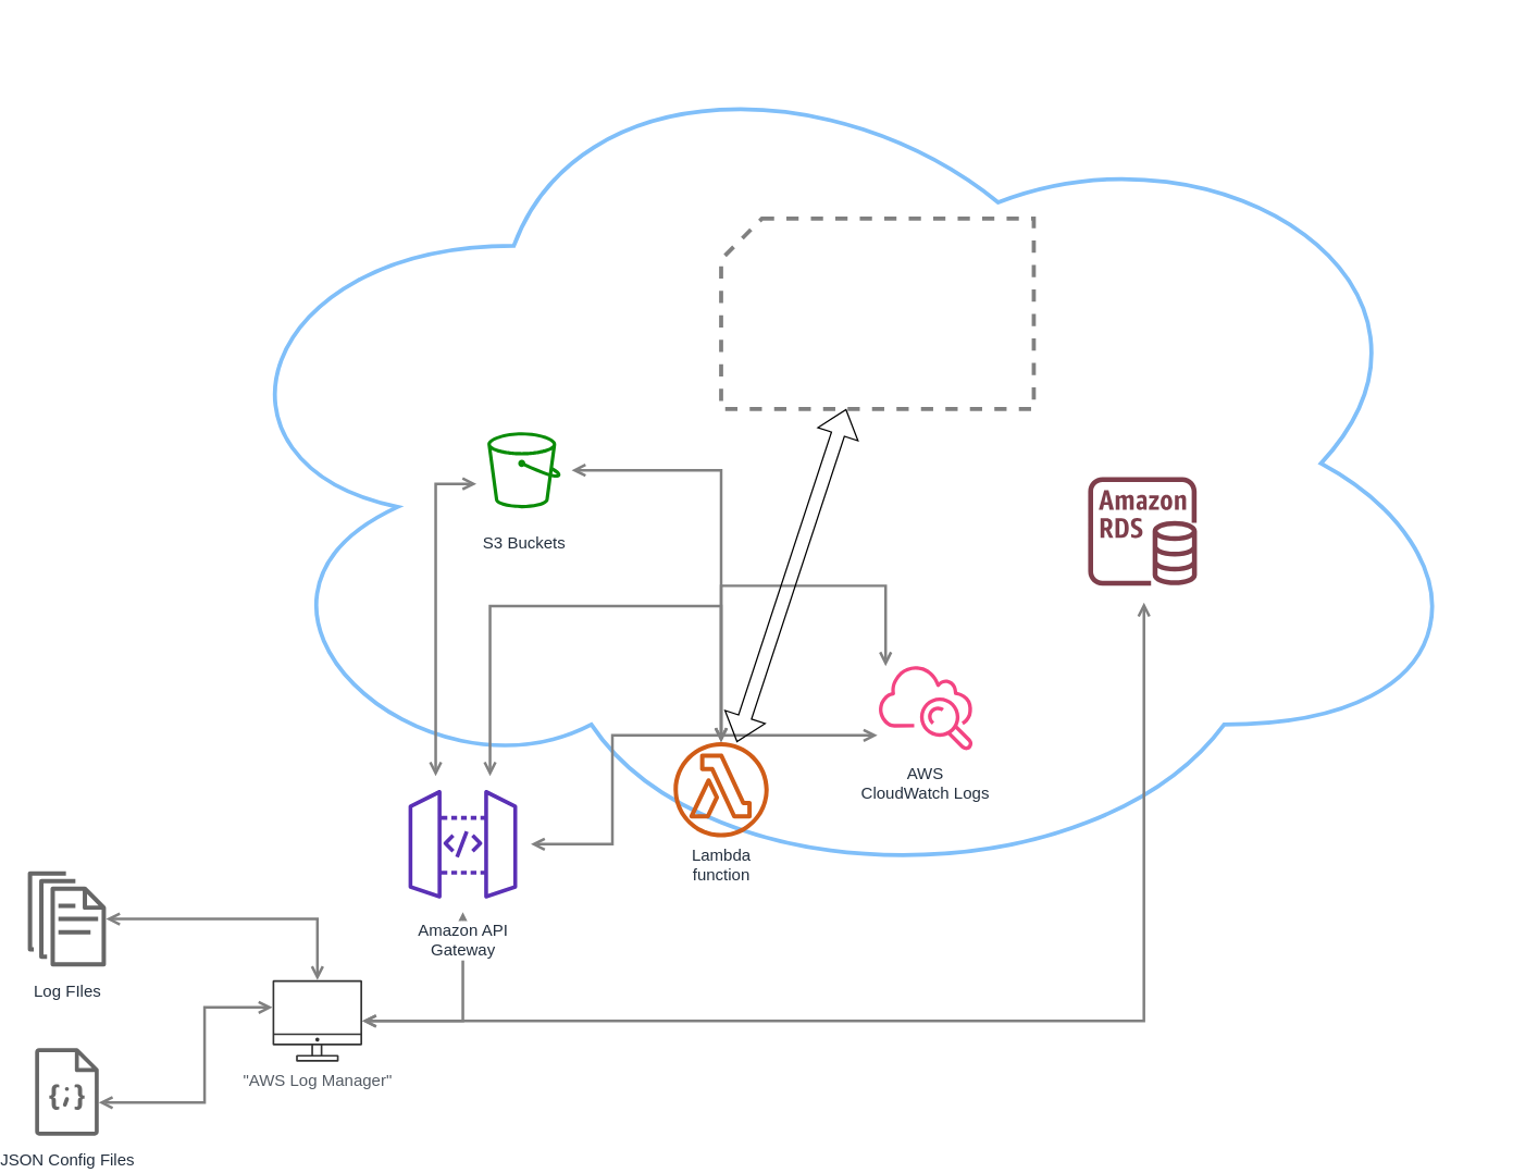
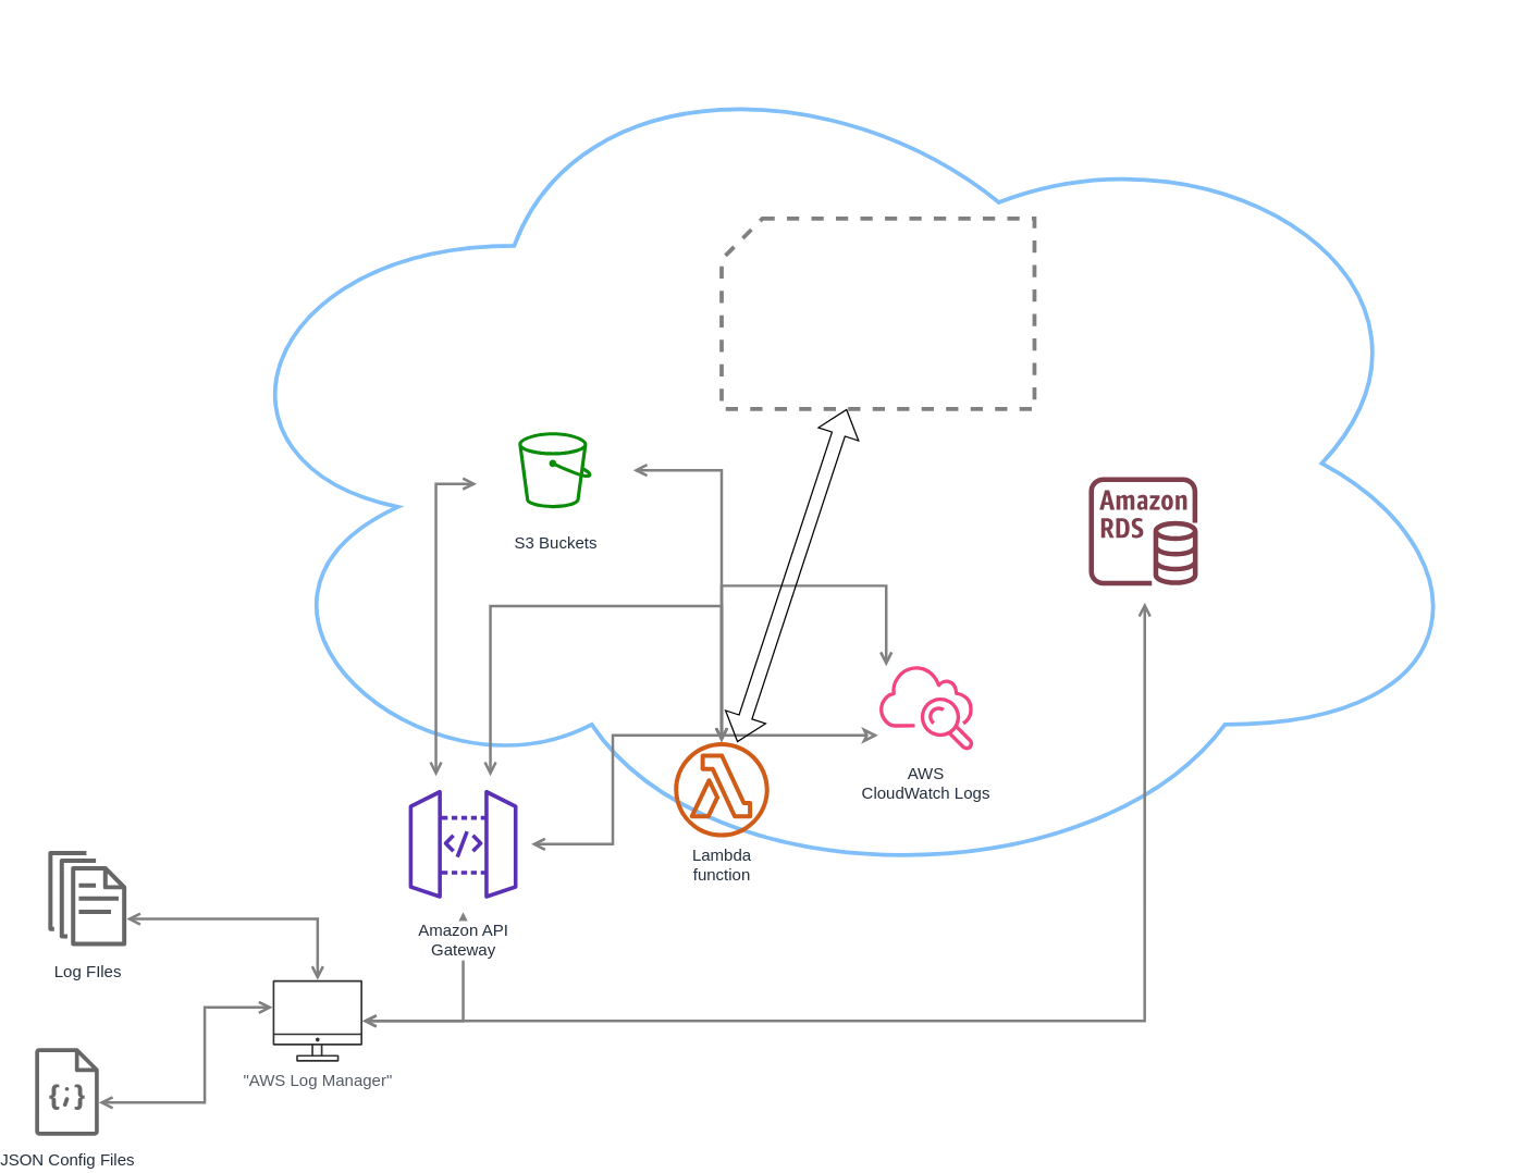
- <mxCell id="10" value="S3 Buckets" style="sketch=0;outlineConnect=0;fontColor=#232F3E;gradientColor=none;strokeColor=#0a8c08;fillColor=#ffffff;dashed=0;verticalLabelPosition=bottom;verticalAlign=top;align=center;html=1;fontSize=12;fontStyle=0;aspect=fixed;shape=mxgraph.aws4.resourceIcon;resIcon=mxgraph.aws4.bucket;spacingTop=5;fontFamily=Helvetica;labelBackgroundColor=#ffffff;" vertex="1" parent="1"><mxGeometry x="350" y="310" width="70" height="70" as="geometry" /></mxCell>
+ <mxCell id="10" value="S3 Buckets" style="sketch=0;outlineConnect=0;fontColor=#232F3E;gradientColor=none;strokeColor=#0a8c08;fillColor=#ffffff;dashed=0;verticalLabelPosition=bottom;verticalAlign=top;align=center;html=1;fontSize=12;fontStyle=0;aspect=fixed;shape=mxgraph.aws4.resourceIcon;resIcon=mxgraph.aws4.bucket;spacingTop=5;fontFamily=Helvetica;labelBackgroundColor=#ffffff;" vertex="1" parent="1"><mxGeometry x="350" y="310" width="115" height="70" as="geometry" /></mxCell>
- <mxCell id="15" style="edgeStyle=orthogonalEdgeStyle;rounded=0;orthogonalLoop=1;jettySize=auto;html=1;startArrow=open;startFill=0;endArrow=open;endFill=0;strokeWidth=2;strokeColor=#808080;" edge="1" parent="1" source="7" target="9"><mxGeometry relative="1" as="geometry"><Array as="points"><mxPoint x="450" y="620" /><mxPoint x="450" y="540" /></Array><mxPoint x="361" y="420" as="sourcePoint" /><mxPoint x="620" y="550" as="targetPoint" /></mxGeometry></mxCell>
+ <mxCell id="15" style="edgeStyle=orthogonalEdgeStyle;rounded=0;orthogonalLoop=1;jettySize=auto;html=1;startArrow=open;startFill=0;endArrow=classic;endFill=0;strokeWidth=2;strokeColor=#808080;" edge="1" parent="1" source="7" target="9"><mxGeometry relative="1" as="geometry"><Array as="points"><mxPoint x="450" y="620" /><mxPoint x="450" y="540" /></Array><mxPoint x="361" y="420" as="sourcePoint" /><mxPoint x="620" y="550" as="targetPoint" /></mxGeometry></mxCell>
- <mxCell id="16" value="Log FIles" style="sketch=0;outlineConnect=0;fontColor=#232F3E;gradientColor=none;fillColor=#666666;strokeColor=none;dashed=0;verticalLabelPosition=bottom;verticalAlign=top;align=center;html=1;fontSize=12;fontStyle=0;aspect=fixed;pointerEvents=1;shape=mxgraph.aws4.documents;spacingTop=5;fontFamily=Helvetica;labelBackgroundColor=#ffffff;" vertex="1" parent="1"><mxGeometry x="20" y="640" width="57.45" height="70" as="geometry" /></mxCell>
+ <mxCell id="16" value="Log FIles" style="sketch=0;outlineConnect=0;fontColor=#232F3E;gradientColor=none;fillColor=#666666;strokeColor=none;dashed=0;verticalLabelPosition=bottom;verticalAlign=top;align=center;html=1;fontSize=12;fontStyle=0;aspect=fixed;pointerEvents=1;shape=mxgraph.aws4.documents;spacingTop=5;fontFamily=Helvetica;labelBackgroundColor=#ffffff;" vertex="1" parent="1"><mxGeometry x="35" y="625" width="57.45" height="70" as="geometry" /></mxCell>
